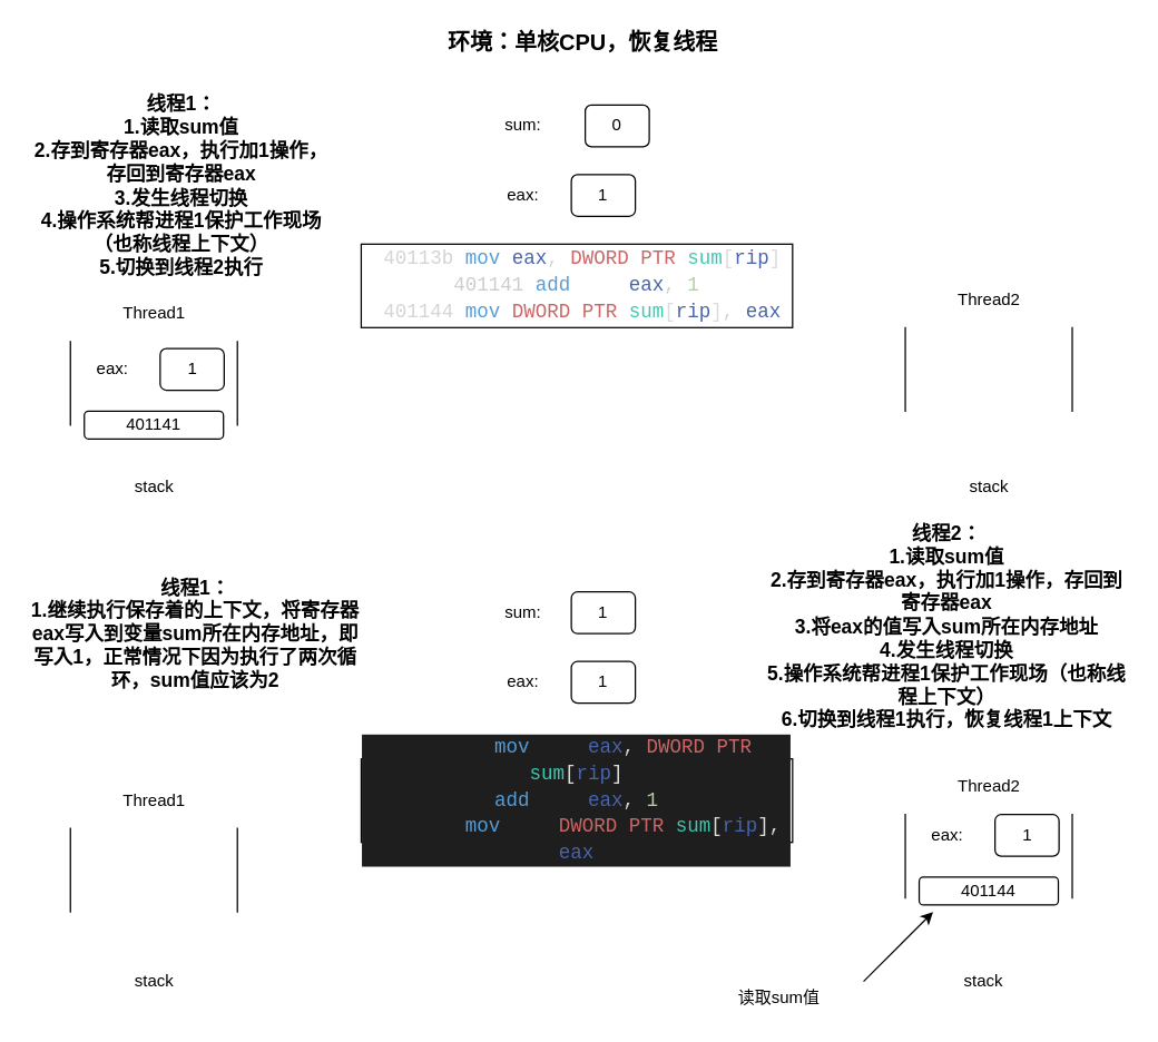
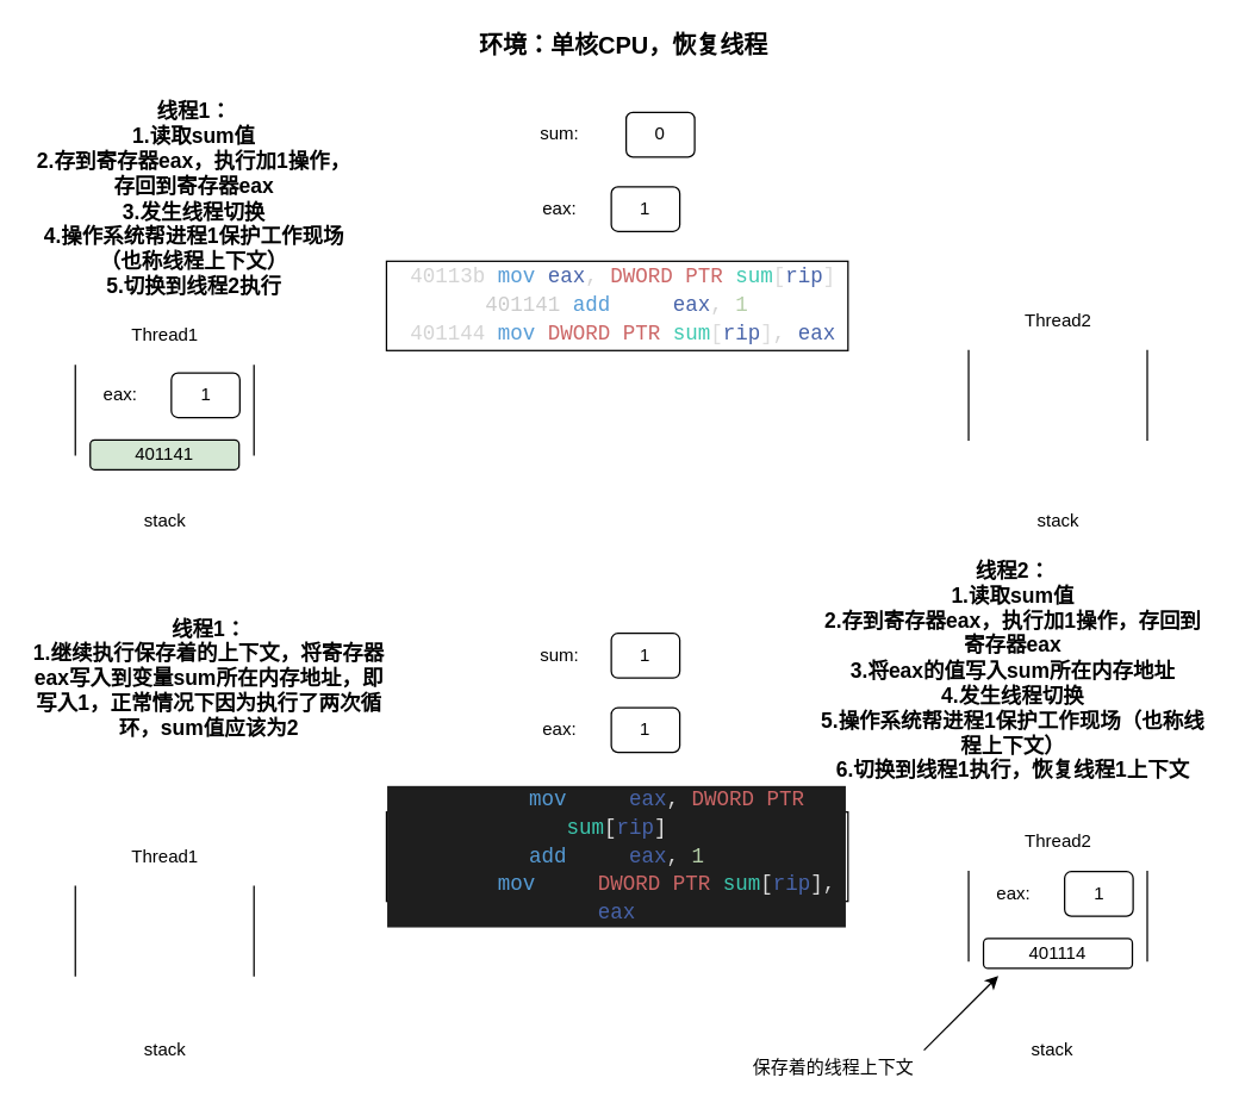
- <mxCell id="26" value="401141" style="rounded=1;whiteSpace=wrap;html=1;" vertex="1" parent="1"><mxGeometry x="60" y="295" width="100" height="20" as="geometry" /></mxCell>
+ <mxCell id="26" value="401141" style="rounded=1;whiteSpace=wrap;html=1;fillColor=#d5e8d4;" vertex="1" parent="1"><mxGeometry x="60" y="295" width="100" height="20" as="geometry" /></mxCell>
- <mxCell id="33" value="401144" style="rounded=1;whiteSpace=wrap;html=1;" vertex="1" parent="1"><mxGeometry x="660" y="630" width="100" height="20" as="geometry" /></mxCell>
+ <mxCell id="33" value="401114" style="rounded=1;whiteSpace=wrap;html=1;" vertex="1" parent="1"><mxGeometry x="660" y="630" width="100" height="20" as="geometry" /></mxCell>
- <mxCell id="35" value="读取sum值" style="text;html=1;align=center;verticalAlign=middle;resizable=0;points=[];autosize=1;" vertex="1" parent="1"><mxGeometry x="499" y="707" width="120" height="20" as="geometry" /></mxCell>
+ <mxCell id="35" value="保存着的线程上下文" style="text;html=1;align=center;verticalAlign=middle;resizable=0;points=[];autosize=1;" vertex="1" parent="1"><mxGeometry x="499" y="707" width="120" height="20" as="geometry" /></mxCell>
